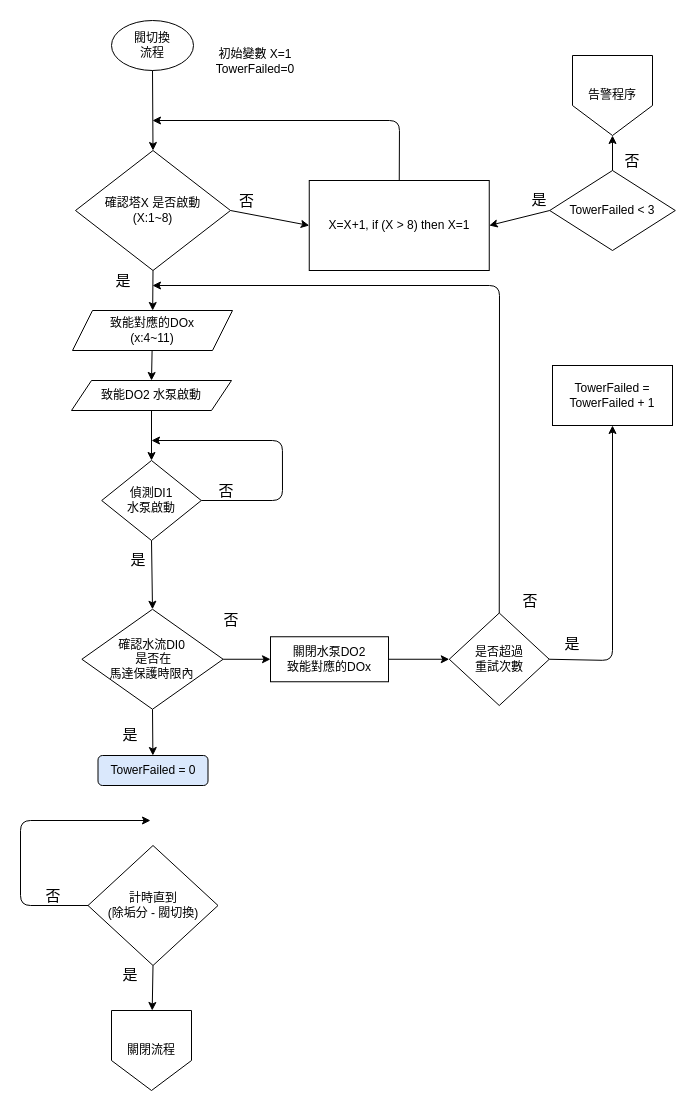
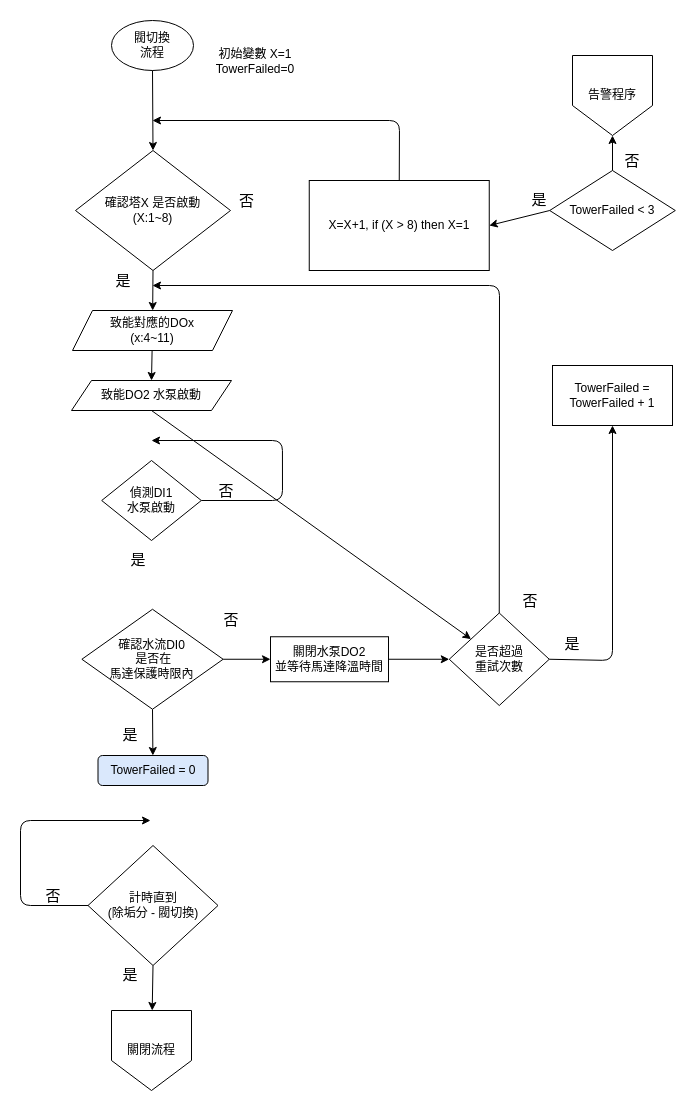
- <mxCell id="7" value="" style="endArrow=classic;html=1;exitX=1;exitY=0.5;exitDx=0;exitDy=0;entryX=0;entryY=0.5;entryDx=0;entryDy=0;" parent="1" source="2" target="6" edge="1"><mxGeometry width="50" height="50" relative="1" as="geometry"><mxPoint x="238.75" y="320" as="sourcePoint" /><mxPoint x="288.75" y="270" as="targetPoint" /></mxGeometry></mxCell>
- <mxCell id="11" style="edgeStyle=none;html=1;exitX=0.5;exitY=1;exitDx=0;exitDy=0;entryX=0.5;entryY=0;entryDx=0;entryDy=0;" edge="1" parent="1" source="12" target="36"><mxGeometry relative="1" as="geometry" /></mxCell>
+ <mxCell id="11" style="edgeStyle=none;html=1;exitX=0.5;exitY=1;exitDx=0;exitDy=0;" edge="1" parent="1" source="12" target="16"><mxGeometry relative="1" as="geometry" /></mxCell>
- <mxCell id="35" style="edgeStyle=none;html=1;exitX=0.5;exitY=1;exitDx=0;exitDy=0;entryX=0.5;entryY=0;entryDx=0;entryDy=0;" edge="1" parent="1" source="36" target="13"><mxGeometry relative="1" as="geometry" /></mxCell>
- <mxCell id="14" value="關閉水泵DO2 &lt;br&gt;致能對應的DOx" style="rounded=0;whiteSpace=wrap;html=1;" parent="1" vertex="1"><mxGeometry x="270" y="636.25" width="118" height="45" as="geometry" /></mxCell>
+ <mxCell id="14" value="關閉水泵DO2 &lt;br&gt;並等待馬達降溫時間" style="rounded=0;whiteSpace=wrap;html=1;" parent="1" vertex="1"><mxGeometry x="270" y="636.25" width="118" height="45" as="geometry" /></mxCell>
